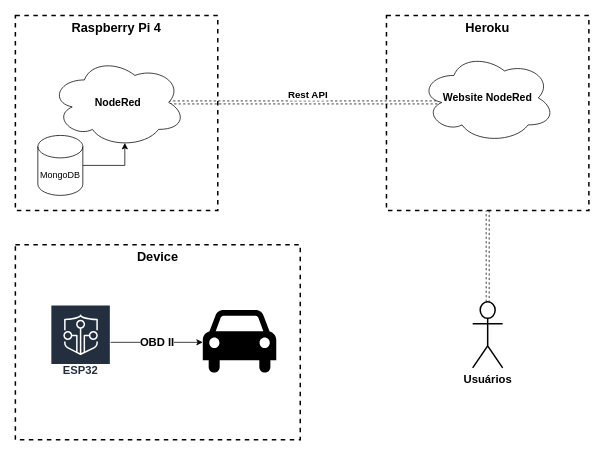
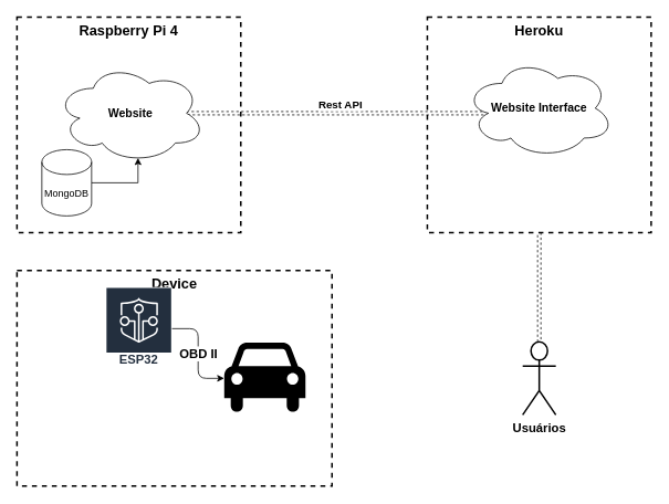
- <mxCell id="9" value="Website NodeRed" style="ellipse;shape=cloud;whiteSpace=wrap;html=1;fontStyle=1;fontSize=14;" vertex="1" parent="1"><mxGeometry x="560" y="70" width="180" height="120" as="geometry" /></mxCell>
+ <mxCell id="9" value="Website Interface" style="ellipse;shape=cloud;whiteSpace=wrap;html=1;fontStyle=1;fontSize=14;" vertex="1" parent="1"><mxGeometry x="560" y="70" width="180" height="120" as="geometry" /></mxCell>
- <mxCell id="6" value="NodeRed" style="ellipse;shape=cloud;whiteSpace=wrap;html=1;fontStyle=1;fontSize=14;" vertex="1" parent="1"><mxGeometry x="67" y="76" width="180" height="120" as="geometry" /></mxCell>
+ <mxCell id="6" value="Website" style="ellipse;shape=cloud;whiteSpace=wrap;html=1;fontStyle=1;fontSize=14;" vertex="1" parent="1"><mxGeometry x="67" y="76" width="180" height="120" as="geometry" /></mxCell>
- <mxCell id="11" value="Usuários" style="shape=umlActor;verticalLabelPosition=bottom;verticalAlign=top;html=1;outlineConnect=0;fontSize=15;strokeWidth=2;fillColor=none;fontStyle=1" vertex="1" parent="1"><mxGeometry x="630" y="402" width="40" height="88" as="geometry" /></mxCell>
+ <mxCell id="11" value="Usuários" style="shape=umlActor;verticalLabelPosition=bottom;verticalAlign=top;html=1;outlineConnect=0;fontSize=15;strokeWidth=2;fillColor=none;fontStyle=1" vertex="1" parent="1"><mxGeometry x="630" y="412" width="40" height="88" as="geometry" /></mxCell>
- <mxCell id="12" value="ESP32" style="outlineConnect=0;fontColor=#232F3E;gradientColor=none;strokeColor=#ffffff;fillColor=#232F3E;dashed=0;verticalLabelPosition=middle;verticalAlign=bottom;align=center;html=1;whiteSpace=wrap;fontSize=15;fontStyle=1;spacing=3;shape=mxgraph.aws4.productIcon;prIcon=mxgraph.aws4.iot_device_defender;" vertex="1" parent="1"><mxGeometry x="67" y="406" width="80" height="100" as="geometry" /></mxCell>
+ <mxCell id="12" value="ESP32" style="outlineConnect=0;fontColor=#232F3E;gradientColor=none;strokeColor=#ffffff;fillColor=#232F3E;dashed=0;verticalLabelPosition=middle;verticalAlign=bottom;align=center;html=1;whiteSpace=wrap;fontSize=15;fontStyle=1;spacing=3;shape=mxgraph.aws4.productIcon;prIcon=mxgraph.aws4.iot_device_defender;" vertex="1" parent="1"><mxGeometry x="127" y="346" width="80" height="100" as="geometry" /></mxCell>
